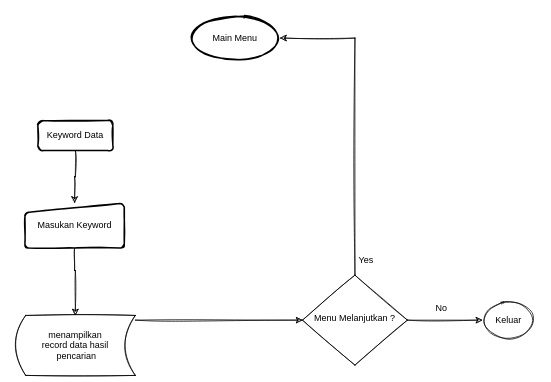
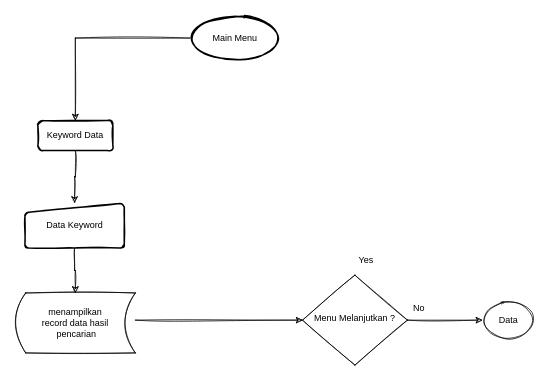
+ <mxCell id="12" style="edgeStyle=orthogonalEdgeStyle;rounded=0;orthogonalLoop=1;jettySize=auto;html=1;exitX=0;exitY=0.5;exitDx=0;exitDy=0;exitPerimeter=0;entryX=0.5;entryY=0;entryDx=0;entryDy=0;sketch=1;" parent="1" source="13" target="11" edge="1"><mxGeometry relative="1" as="geometry" /></mxCell>
- <mxCell id="2" style="edgeStyle=orthogonalEdgeStyle;rounded=0;orthogonalLoop=1;jettySize=auto;html=1;exitX=0.5;exitY=0;exitDx=0;exitDy=0;entryX=1;entryY=0.5;entryDx=0;entryDy=0;entryPerimeter=0;sketch=1;" parent="1" source="4" target="13" edge="1"><mxGeometry relative="1" as="geometry"><mxPoint x="393" y="50" as="targetPoint" /></mxGeometry></mxCell>
- <mxCell id="9" value="Masukan Keyword" style="html=1;strokeWidth=2;shape=manualInput;whiteSpace=wrap;rounded=1;size=13;arcSize=11;sketch=1;" parent="1" vertex="1"><mxGeometry x="32.74" y="270" width="132.56" height="60" as="geometry" /></mxCell>
+ <mxCell id="9" value="Data Keyword" style="html=1;strokeWidth=2;shape=manualInput;whiteSpace=wrap;rounded=1;size=13;arcSize=11;sketch=1;" parent="1" vertex="1"><mxGeometry x="32.74" y="270" width="132.56" height="60" as="geometry" /></mxCell>
- <mxCell id="15" value="No" style="text;html=1;align=center;verticalAlign=middle;resizable=0;points=[];autosize=1;sketch=1;" parent="1" vertex="1"><mxGeometry x="573" y="401.25" width="30" height="20" as="geometry" /></mxCell>
+ <mxCell id="15" value="No" style="text;html=1;align=center;verticalAlign=middle;resizable=0;points=[];autosize=1;sketch=1;" parent="1" vertex="1"><mxGeometry x="543" y="401.25" width="30" height="20" as="geometry" /></mxCell>
- <mxCell id="5" value="Keluar" style="strokeWidth=1;html=1;shape=mxgraph.flowchart.start_2;whiteSpace=wrap;shadow=0;fontFamily=Helvetica;fontSize=12;fontColor=#000000;align=center;strokeColor=#000000;fillColor=#ffffff;sketch=1;" parent="1" vertex="1"><mxGeometry x="643" y="401.25" width="70" height="50" as="geometry" /></mxCell>
+ <mxCell id="5" value="Data" style="strokeWidth=1;html=1;shape=mxgraph.flowchart.start_2;whiteSpace=wrap;shadow=0;fontFamily=Helvetica;fontSize=12;fontColor=#000000;align=center;strokeColor=#000000;fillColor=#ffffff;sketch=1;" parent="1" vertex="1"><mxGeometry x="643" y="401.25" width="70" height="50" as="geometry" /></mxCell>
- <mxCell id="7" value="menampilkan &lt;br&gt;record data hasil&lt;br&gt;&amp;nbsp;pencarian" style="shape=dataStorage;whiteSpace=wrap;html=1;fixedSize=1;size=13.75;sketch=1;" parent="1" vertex="1"><mxGeometry x="20.01" y="420" width="160" height="80" as="geometry" /></mxCell>
+ <mxCell id="7" value="menampilkan &lt;br&gt;record data hasil&lt;br&gt;&amp;nbsp;pencarian" style="shape=dataStorage;whiteSpace=wrap;html=1;fixedSize=1;size=13.75;sketch=1;" parent="1" vertex="1"><mxGeometry x="20.01" y="390" width="160" height="80" as="geometry" /></mxCell>
